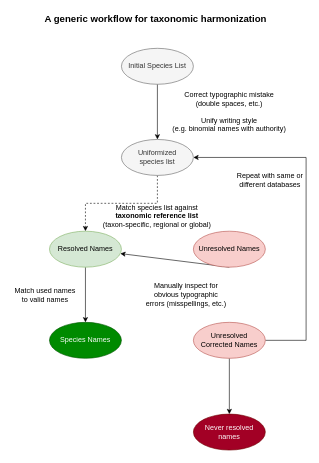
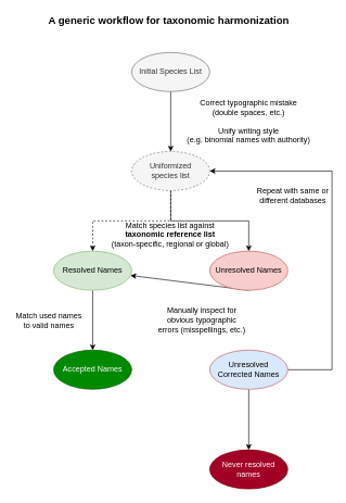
- <mxCell id="7" value="&lt;p style=&quot;font-size: 12px&quot;&gt;&lt;font style=&quot;font-size: 12px&quot;&gt;&lt;font style=&quot;font-size: 12px&quot;&gt;Uniformized&lt;br&gt;species list&lt;/font&gt;&lt;/font&gt;&lt;/p&gt;" style="ellipse;whiteSpace=wrap;html=1;fontSize=12;fillColor=#f5f5f5;strokeColor=#666666;fontColor=#333333;flipV=1;" vertex="1" parent="1"><mxGeometry x="202" y="232" width="120" height="60" as="geometry" /></mxCell>
+ <mxCell id="7" value="&lt;p style=&quot;font-size: 12px&quot;&gt;&lt;font style=&quot;font-size: 12px&quot;&gt;&lt;font style=&quot;font-size: 12px&quot;&gt;Uniformized&lt;br&gt;species list&lt;/font&gt;&lt;/font&gt;&lt;/p&gt;" style="ellipse;whiteSpace=wrap;html=1;fontSize=12;fillColor=#f5f5f5;strokeColor=#666666;fontColor=#333333;flipV=1;dashed=1;" vertex="1" parent="1"><mxGeometry x="202" y="232" width="120" height="60" as="geometry" /></mxCell>
+ <mxCell id="6" style="edgeStyle=orthogonalEdgeStyle;rounded=0;orthogonalLoop=1;jettySize=auto;html=1;exitX=0.5;exitY=1;exitDx=0;exitDy=0;entryX=0.5;entryY=0;entryDx=0;entryDy=0;fontSize=16;" edge="1" parent="1" source="7" target="11"><mxGeometry relative="1" as="geometry" /></mxCell>
- <mxCell id="20" value="&lt;font style=&quot;font-size: 12px&quot;&gt;Species Names&lt;br style=&quot;font-size: 12px&quot;&gt;&lt;/font&gt;" style="ellipse;whiteSpace=wrap;html=1;fontSize=12;fillColor=#008a00;strokeColor=#005700;fontColor=#ffffff;" vertex="1" parent="1"><mxGeometry x="82" y="537" width="120" height="60" as="geometry" /></mxCell>
+ <mxCell id="20" value="&lt;font style=&quot;font-size: 12px&quot;&gt;Accepted Names&lt;br style=&quot;font-size: 12px&quot;&gt;&lt;/font&gt;" style="ellipse;whiteSpace=wrap;html=1;fontSize=12;fillColor=#008a00;strokeColor=#005700;fontColor=#ffffff;" vertex="1" parent="1"><mxGeometry x="82" y="537" width="120" height="60" as="geometry" /></mxCell>
- <mxCell id="14" value="&lt;font style=&quot;line-height: 100%; font-size: 12px;&quot;&gt;Unresolved&lt;br style=&quot;font-size: 12px;&quot;&gt;Corrected Names&lt;br style=&quot;font-size: 12px;&quot;&gt;&lt;/font&gt;" style="ellipse;whiteSpace=wrap;html=1;fontSize=12;flipV=1;fillColor=#f8cecc;strokeColor=#b85450;" vertex="1" parent="1"><mxGeometry x="322" y="537" width="120" height="60" as="geometry" /></mxCell>
+ <mxCell id="14" value="&lt;font style=&quot;line-height: 100%; font-size: 12px;&quot;&gt;Unresolved&lt;br style=&quot;font-size: 12px;&quot;&gt;Corrected Names&lt;br style=&quot;font-size: 12px;&quot;&gt;&lt;/font&gt;" style="ellipse;whiteSpace=wrap;html=1;fontSize=12;flipV=1;fillColor=#dae8fc;strokeColor=#b85450;" vertex="1" parent="1"><mxGeometry x="322" y="537" width="120" height="60" as="geometry" /></mxCell>
